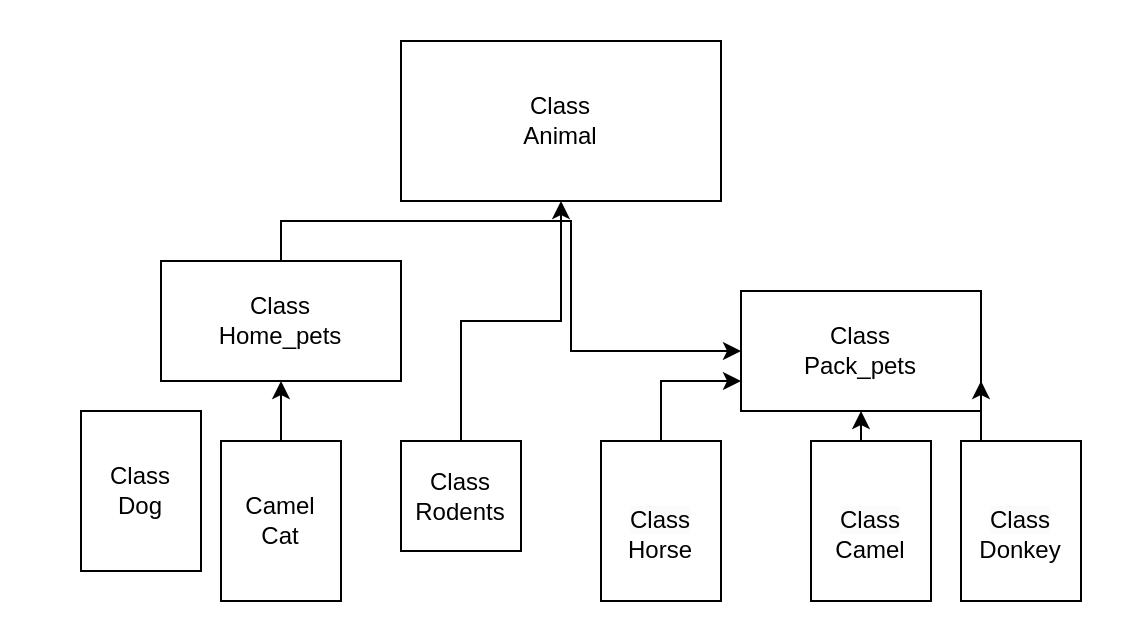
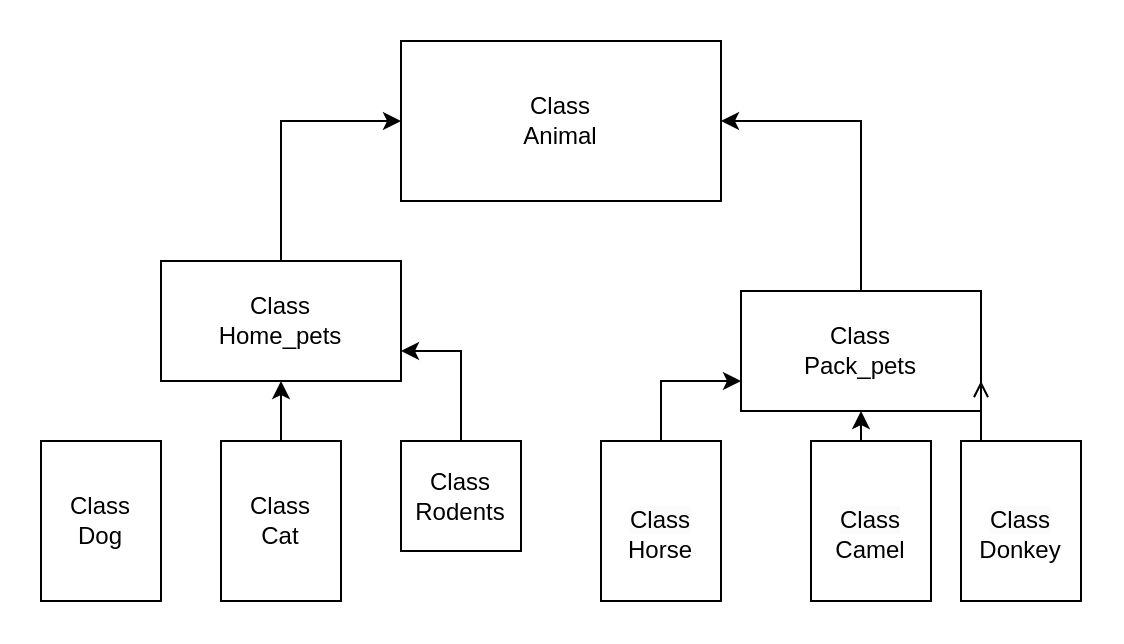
+ <mxCell id="8" style="edgeStyle=orthogonalEdgeStyle;rounded=0;orthogonalLoop=1;jettySize=auto;html=1;exitX=0.5;exitY=0;exitDx=0;exitDy=0;entryX=1;entryY=0.5;entryDx=0;entryDy=0;" edge="1" parent="1" source="9" target="2"><mxGeometry relative="1" as="geometry" /></mxCell>
- <mxCell id="3" style="edgeStyle=orthogonalEdgeStyle;rounded=0;orthogonalLoop=1;jettySize=auto;html=1;exitX=0.5;exitY=0;exitDx=0;exitDy=0;" edge="1" parent="1" source="4" target="9"><mxGeometry relative="1" as="geometry" /></mxCell>
+ <mxCell id="3" style="edgeStyle=orthogonalEdgeStyle;rounded=0;orthogonalLoop=1;jettySize=auto;html=1;exitX=0.5;exitY=0;exitDx=0;exitDy=0;entryX=0;entryY=0.5;entryDx=0;entryDy=0;" edge="1" parent="1" source="4" target="2"><mxGeometry relative="1" as="geometry" /></mxCell>
- <mxCell id="10" style="edgeStyle=orthogonalEdgeStyle;rounded=0;orthogonalLoop=1;jettySize=auto;html=1;exitX=0.5;exitY=0;exitDx=0;exitDy=0;" edge="1" parent="1" source="11" target="2"><mxGeometry relative="1" as="geometry" /></mxCell>
+ <mxCell id="10" style="edgeStyle=orthogonalEdgeStyle;rounded=0;orthogonalLoop=1;jettySize=auto;html=1;exitX=0.5;exitY=0;exitDx=0;exitDy=0;entryX=1;entryY=0.75;entryDx=0;entryDy=0;" edge="1" parent="1" source="11" target="4"><mxGeometry relative="1" as="geometry" /></mxCell>
- <mxCell id="12" style="edgeStyle=orthogonalEdgeStyle;rounded=0;orthogonalLoop=1;jettySize=auto;html=1;exitX=0.5;exitY=0;exitDx=0;exitDy=0;entryX=1;entryY=0.75;entryDx=0;entryDy=0;" edge="1" parent="1" source="13" target="9"><mxGeometry relative="1" as="geometry" /></mxCell>
+ <mxCell id="12" style="edgeStyle=orthogonalEdgeStyle;rounded=0;orthogonalLoop=1;jettySize=auto;html=1;exitX=0.5;exitY=0;exitDx=0;exitDy=0;entryX=1;entryY=0.75;entryDx=0;entryDy=0;endArrow=open;" edge="1" parent="1" source="13" target="9"><mxGeometry relative="1" as="geometry" /></mxCell>
- <mxCell id="7" value="Class&lt;br&gt;Dog" style="rounded=0;whiteSpace=wrap;html=1;" vertex="1" parent="1"><mxGeometry x="40" y="205" width="60" height="80" as="geometry" /></mxCell>
+ <mxCell id="7" value="Class&lt;br&gt;Dog" style="rounded=0;whiteSpace=wrap;html=1;" vertex="1" parent="1"><mxGeometry x="20" y="220" width="60" height="80" as="geometry" /></mxCell>
- <mxCell id="6" value="Camel&lt;br&gt;Cat" style="rounded=0;whiteSpace=wrap;html=1;" vertex="1" parent="1"><mxGeometry x="110" y="220" width="60" height="80" as="geometry" /></mxCell>
+ <mxCell id="6" value="Class&lt;br&gt;Cat" style="rounded=0;whiteSpace=wrap;html=1;" vertex="1" parent="1"><mxGeometry x="110" y="220" width="60" height="80" as="geometry" /></mxCell>
